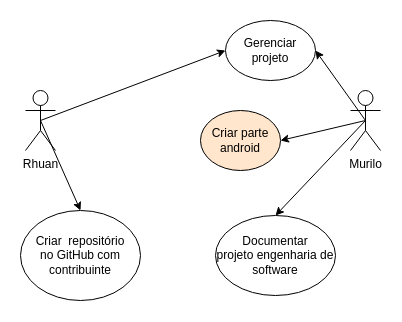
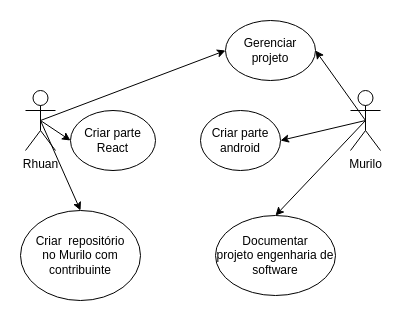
+ <mxCell id="2" style="rounded=0;orthogonalLoop=1;jettySize=auto;html=1;exitX=0.5;exitY=0.5;exitDx=0;exitDy=0;exitPerimeter=0;entryX=0;entryY=0.5;entryDx=0;entryDy=0;" parent="1" source="5" target="10" edge="1"><mxGeometry relative="1" as="geometry"><mxPoint x="110" y="70" as="targetPoint" /></mxGeometry></mxCell>
+ <mxCell id="10" value="&lt;div&gt;Criar parte&lt;/div&gt;&lt;div&gt;React&lt;br&gt;&lt;/div&gt;" style="ellipse;whiteSpace=wrap;html=1;" parent="1" vertex="1"><mxGeometry x="70" y="110" width="85" height="60" as="geometry" /></mxCell>
- <mxCell id="12" value="&lt;div&gt;Criar parte&lt;/div&gt;&lt;div&gt;android&lt;/div&gt;" style="ellipse;whiteSpace=wrap;html=1;fillColor=#ffe6cc;" parent="1" vertex="1"><mxGeometry x="200" y="110" width="80" height="60" as="geometry" /></mxCell>
+ <mxCell id="12" value="&lt;div&gt;Criar parte&lt;/div&gt;&lt;div&gt;android&lt;/div&gt;" style="ellipse;whiteSpace=wrap;html=1;" parent="1" vertex="1"><mxGeometry x="200" y="110" width="80" height="60" as="geometry" /></mxCell>
- <mxCell id="13" value="&lt;div&gt;Criar&amp;nbsp; repositório &lt;br&gt;&lt;/div&gt;&lt;div&gt;no GitHub com contribuinte&lt;/div&gt;" style="ellipse;whiteSpace=wrap;html=1;" vertex="1" parent="1"><mxGeometry x="20" y="210" width="120" height="90" as="geometry" /></mxCell>
+ <mxCell id="13" value="&lt;div&gt;Criar&amp;nbsp; repositório &lt;br&gt;&lt;/div&gt;&lt;div&gt;no Murilo com contribuinte&lt;/div&gt;" style="ellipse;whiteSpace=wrap;html=1;" vertex="1" parent="1"><mxGeometry x="20" y="210" width="120" height="90" as="geometry" /></mxCell>
